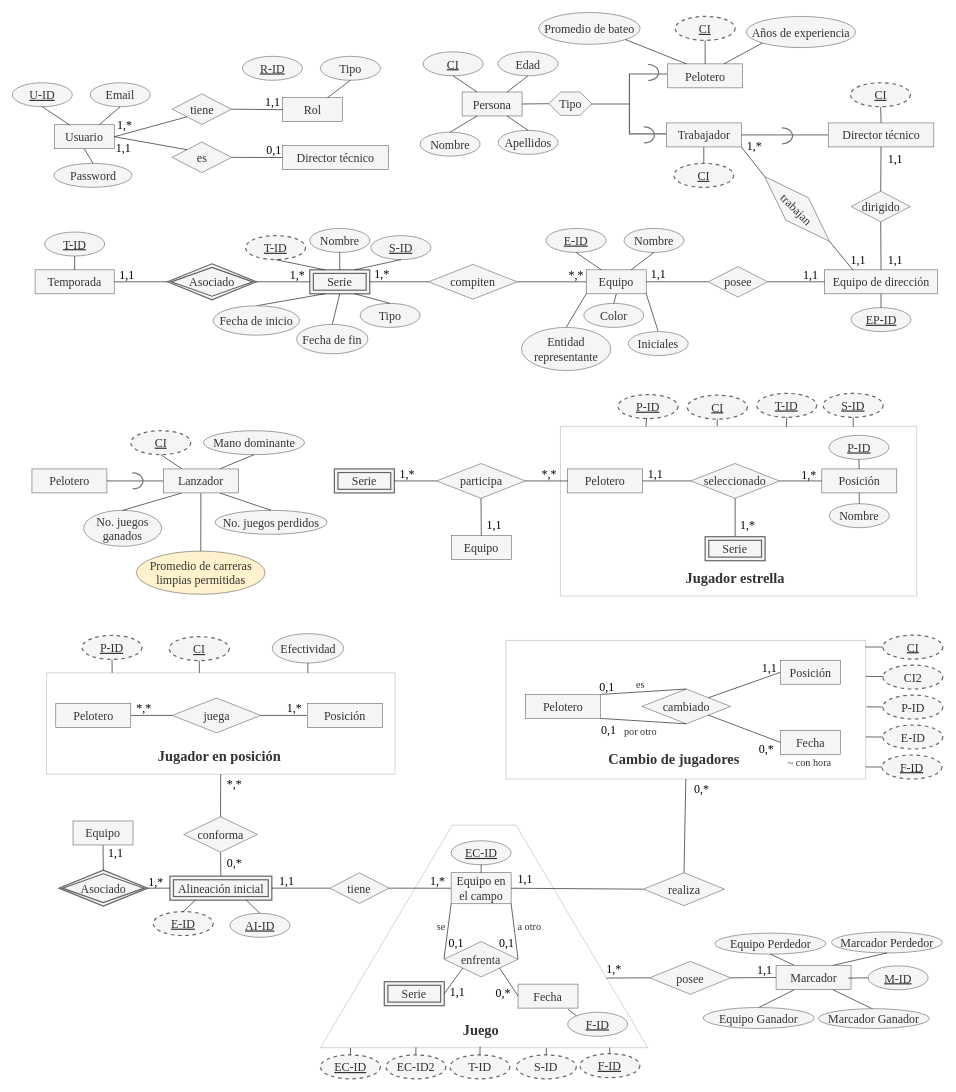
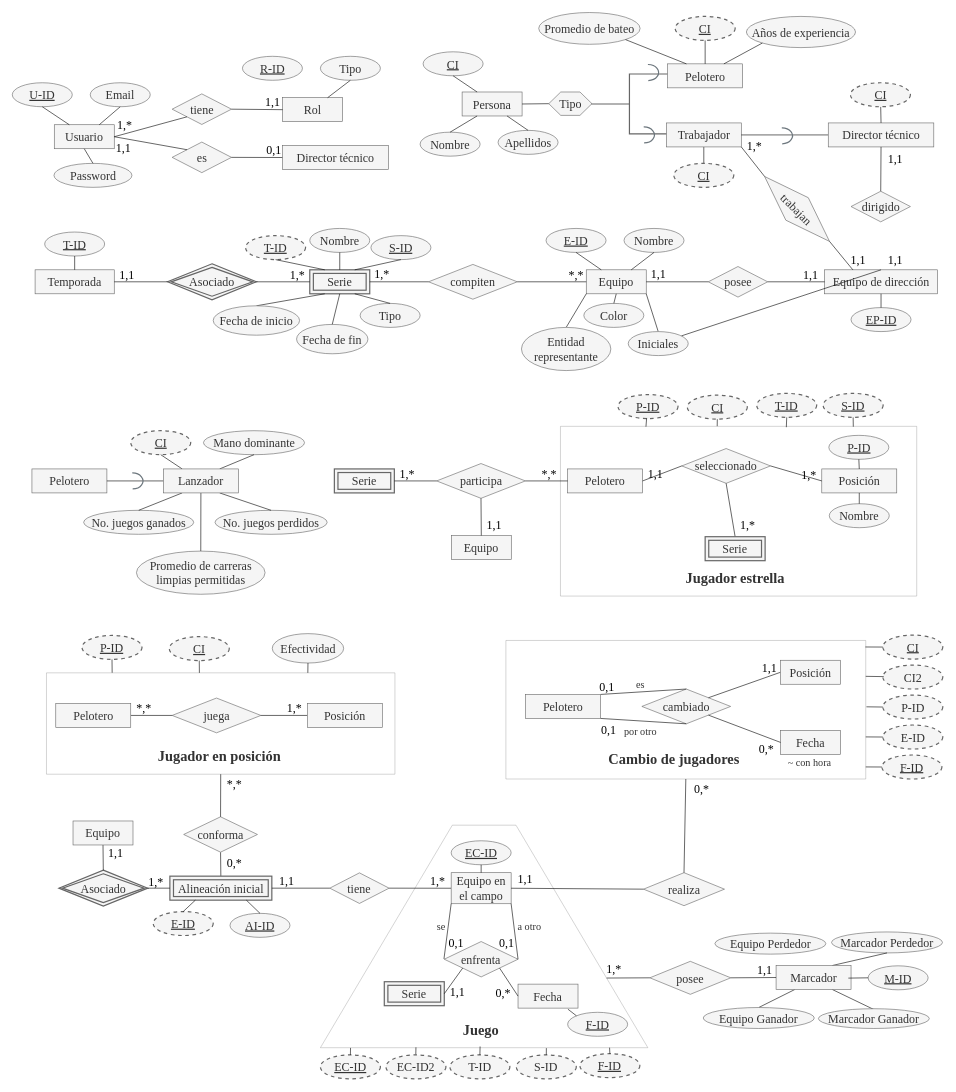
- <mxCell id="19" value="&lt;font face=&quot;Verdana&quot;&gt;Edad&lt;/font&gt;" style="ellipse;whiteSpace=wrap;html=1;align=center;sketch=0;hachureGap=4;jiggle=2;curveFitting=1;fontFamily=Architects Daughter;fontSource=https%3A%2F%2Ffonts.googleapis.com%2Fcss%3Ffamily%3DArchitects%2BDaughter;fontSize=20;fillColor=#f5f5f5;fontColor=#333333;strokeColor=#666666;" parent="1" vertex="1"><mxGeometry x="830" y="85.5" width="100" height="40" as="geometry" /></mxCell>
- <mxCell id="22" value="" style="endArrow=none;html=1;rounded=0;hachureGap=4;fontFamily=Architects Daughter;fontSource=https%3A%2F%2Ffonts.googleapis.com%2Fcss%3Ffamily%3DArchitects%2BDaughter;fontSize=16;entryX=0.5;entryY=1;entryDx=0;entryDy=0;strokeColor=#030303;exitX=0.75;exitY=0;exitDx=0;exitDy=0;" parent="1" source="16" target="19" edge="1"><mxGeometry relative="1" as="geometry"><mxPoint x="824" y="140.5" as="sourcePoint" /><mxPoint x="765" y="135.5" as="targetPoint" /></mxGeometry></mxCell>
- <mxCell id="68" value="" style="endArrow=none;html=1;rounded=0;hachureGap=4;fontFamily=Architects Daughter;fontSource=https%3A%2F%2Ffonts.googleapis.com%2Fcss%3Ffamily%3DArchitects%2BDaughter;fontSize=16;entryX=0.5;entryY=1;entryDx=0;entryDy=0;exitX=0.5;exitY=0;exitDx=0;exitDy=0;strokeColor=#030303;" parent="1" source="67" target="100" edge="1"><mxGeometry relative="1" as="geometry"><mxPoint x="1466" y="450" as="sourcePoint" /><mxPoint x="1526" y="420" as="targetPoint" /></mxGeometry></mxCell>
+ <mxCell id="68" value="" style="endArrow=none;html=1;rounded=0;hachureGap=4;fontFamily=Architects Daughter;fontSource=https%3A%2F%2Ffonts.googleapis.com%2Fcss%3Ffamily%3DArchitects%2BDaughter;fontSize=16;exitX=0.5;exitY=0;exitDx=0;exitDy=0;strokeColor=#030303;" parent="1" source="67" target="95" edge="1"><mxGeometry relative="1" as="geometry"><mxPoint x="1466" y="450" as="sourcePoint" /><mxPoint x="1526" y="420" as="targetPoint" /></mxGeometry></mxCell>
- <mxCell id="128" value="seleccionado" style="shape=rhombus;perimeter=rhombusPerimeter;whiteSpace=wrap;html=1;align=center;sketch=0;hachureGap=4;jiggle=2;curveFitting=1;fontFamily=Architects Daughter;fontSource=https%3A%2F%2Ffonts.googleapis.com%2Fcss%3Ffamily%3DArchitects%2BDaughter;fontSize=20;fillColor=#f5f5f5;fontColor=#333333;strokeColor=#666666;" parent="1" vertex="1"><mxGeometry x="1151.23" y="772" width="148" height="58" as="geometry" /></mxCell>
+ <mxCell id="128" value="seleccionado" style="shape=rhombus;perimeter=rhombusPerimeter;whiteSpace=wrap;html=1;align=center;sketch=0;hachureGap=4;jiggle=2;curveFitting=1;fontFamily=Architects Daughter;fontSource=https%3A%2F%2Ffonts.googleapis.com%2Fcss%3Ffamily%3DArchitects%2BDaughter;fontSize=20;fillColor=#f5f5f5;fontColor=#333333;strokeColor=#666666;" parent="1" vertex="1"><mxGeometry x="1136.23" y="747" width="148" height="58" as="geometry" /></mxCell>
- <mxCell id="149" value="&lt;font face=&quot;Verdana&quot;&gt;No. juegos ganados&lt;/font&gt;" style="ellipse;whiteSpace=wrap;html=1;align=center;sketch=0;hachureGap=4;jiggle=2;curveFitting=1;fontFamily=Architects Daughter;fontSource=https%3A%2F%2Ffonts.googleapis.com%2Fcss%3Ffamily%3DArchitects%2BDaughter;fontSize=20;fillColor=#f5f5f5;fontColor=#333333;strokeColor=#666666;" parent="1" vertex="1"><mxGeometry x="139" y="850" width="130" height="60" as="geometry" /></mxCell>
+ <mxCell id="149" value="&lt;font face=&quot;Verdana&quot;&gt;No. juegos ganados&lt;/font&gt;" style="ellipse;whiteSpace=wrap;html=1;align=center;sketch=0;hachureGap=4;jiggle=2;curveFitting=1;fontFamily=Architects Daughter;fontSource=https%3A%2F%2Ffonts.googleapis.com%2Fcss%3Ffamily%3DArchitects%2BDaughter;fontSize=20;fillColor=#f5f5f5;fontColor=#333333;strokeColor=#666666;" parent="1" vertex="1"><mxGeometry x="139" y="850" width="183.5" height="40" as="geometry" /></mxCell>
- <mxCell id="151" value="&lt;font face=&quot;Verdana&quot;&gt;Promedio de carreras limpias permitidas&lt;/font&gt;" style="ellipse;whiteSpace=wrap;html=1;align=center;sketch=0;hachureGap=4;jiggle=2;curveFitting=1;fontFamily=Architects Daughter;fontSource=https%3A%2F%2Ffonts.googleapis.com%2Fcss%3Ffamily%3DArchitects%2BDaughter;fontSize=20;fillColor=#fff2cc;fontColor=#333333;strokeColor=#666666;" parent="1" vertex="1"><mxGeometry x="227" y="918" width="214.5" height="72" as="geometry" /></mxCell>
+ <mxCell id="151" value="&lt;font face=&quot;Verdana&quot;&gt;Promedio de carreras limpias permitidas&lt;/font&gt;" style="ellipse;whiteSpace=wrap;html=1;align=center;sketch=0;hachureGap=4;jiggle=2;curveFitting=1;fontFamily=Architects Daughter;fontSource=https%3A%2F%2Ffonts.googleapis.com%2Fcss%3Ffamily%3DArchitects%2BDaughter;fontSize=20;fillColor=#f5f5f5;fontColor=#333333;strokeColor=#666666;" parent="1" vertex="1"><mxGeometry x="227" y="918" width="214.5" height="72" as="geometry" /></mxCell>
- <mxCell id="301" value="" style="endArrow=none;html=1;rounded=0;sketch=0;hachureGap=4;jiggle=2;curveFitting=1;strokeColor=#030303;fontFamily=Architects Daughter;fontSource=https%3A%2F%2Ffonts.googleapis.com%2Fcss%3Ffamily%3DArchitects%2BDaughter;fontSize=16;fontColor=#000000;exitX=0.25;exitY=0;exitDx=0;exitDy=0;entryX=0.5;entryY=1;entryDx=0;entryDy=0;" parent="1" source="306" target="298" edge="1"><mxGeometry relative="1" as="geometry"><mxPoint x="1415.934" y="1781.269" as="sourcePoint" /><mxPoint x="1451.97" y="1782.14" as="targetPoint" /></mxGeometry></mxCell>
- <mxCell id="302" value="" style="resizable=0;html=1;align=right;verticalAlign=bottom;sketch=0;hachureGap=4;jiggle=2;curveFitting=1;fontFamily=Architects Daughter;fontSource=https%3A%2F%2Ffonts.googleapis.com%2Fcss%3Ffamily%3DArchitects%2BDaughter;fontSize=20;fontColor=#000000;fillColor=#1D1D1D;" parent="301" connectable="0" vertex="1"><mxGeometry x="1" relative="1" as="geometry" /></mxCell>
